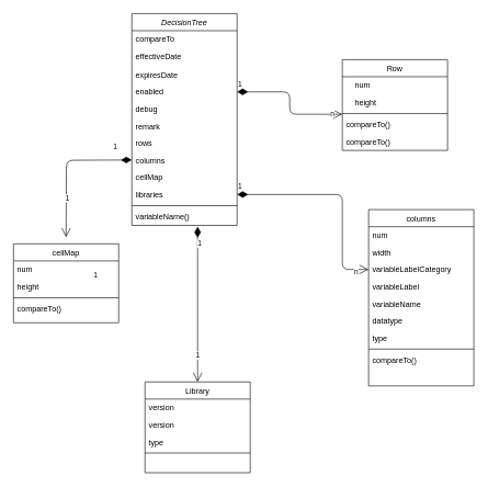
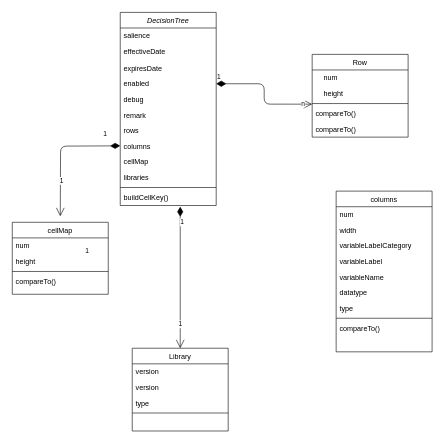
- <mxCell id="3" value="compareTo" style="text;align=left;verticalAlign=top;spacingLeft=4;spacingRight=4;overflow=hidden;rotatable=0;points=[[0,0.5],[1,0.5]];portConstraint=eastwest;" parent="2" vertex="1"><mxGeometry y="26" width="160" height="26" as="geometry" /></mxCell>
+ <mxCell id="3" value="salience" style="text;align=left;verticalAlign=top;spacingLeft=4;spacingRight=4;overflow=hidden;rotatable=0;points=[[0,0.5],[1,0.5]];portConstraint=eastwest;" parent="2" vertex="1"><mxGeometry y="26" width="160" height="26" as="geometry" /></mxCell>
- <mxCell id="48" value="1" style="endArrow=open;html=1;endSize=12;startArrow=diamondThin;startSize=14;startFill=1;edgeStyle=orthogonalEdgeStyle;align=left;verticalAlign=bottom;exitX=1;exitY=0.5;exitDx=0;exitDy=0;entryX=0;entryY=0.5;entryDx=0;entryDy=0;" edge="1" parent="1" source="14" target="26"><mxGeometry x="-1" y="3" relative="1" as="geometry"><mxPoint x="880" y="800" as="sourcePoint" /><mxPoint x="550" y="410" as="targetPoint" /><Array as="points"><mxPoint x="520" y="295" /><mxPoint x="520" y="409" /></Array></mxGeometry></mxCell>
- <mxCell id="49" value="n" style="edgeLabel;html=1;align=center;verticalAlign=middle;resizable=0;points=[];" vertex="1" connectable="0" parent="48"><mxGeometry x="0.873" y="-2" relative="1" as="geometry"><mxPoint as="offset" /></mxGeometry></mxCell>
- <mxCell id="16" value="variableName()" style="text;align=left;verticalAlign=top;spacingLeft=4;spacingRight=4;overflow=hidden;rotatable=0;points=[[0,0.5],[1,0.5]];portConstraint=eastwest;rounded=0;shadow=0;html=0;" vertex="1" parent="2"><mxGeometry y="296" width="160" height="26" as="geometry" /></mxCell>
+ <mxCell id="16" value="buildCellKey()" style="text;align=left;verticalAlign=top;spacingLeft=4;spacingRight=4;overflow=hidden;rotatable=0;points=[[0,0.5],[1,0.5]];portConstraint=eastwest;rounded=0;shadow=0;html=0;" vertex="1" parent="2"><mxGeometry y="296" width="160" height="26" as="geometry" /></mxCell>
